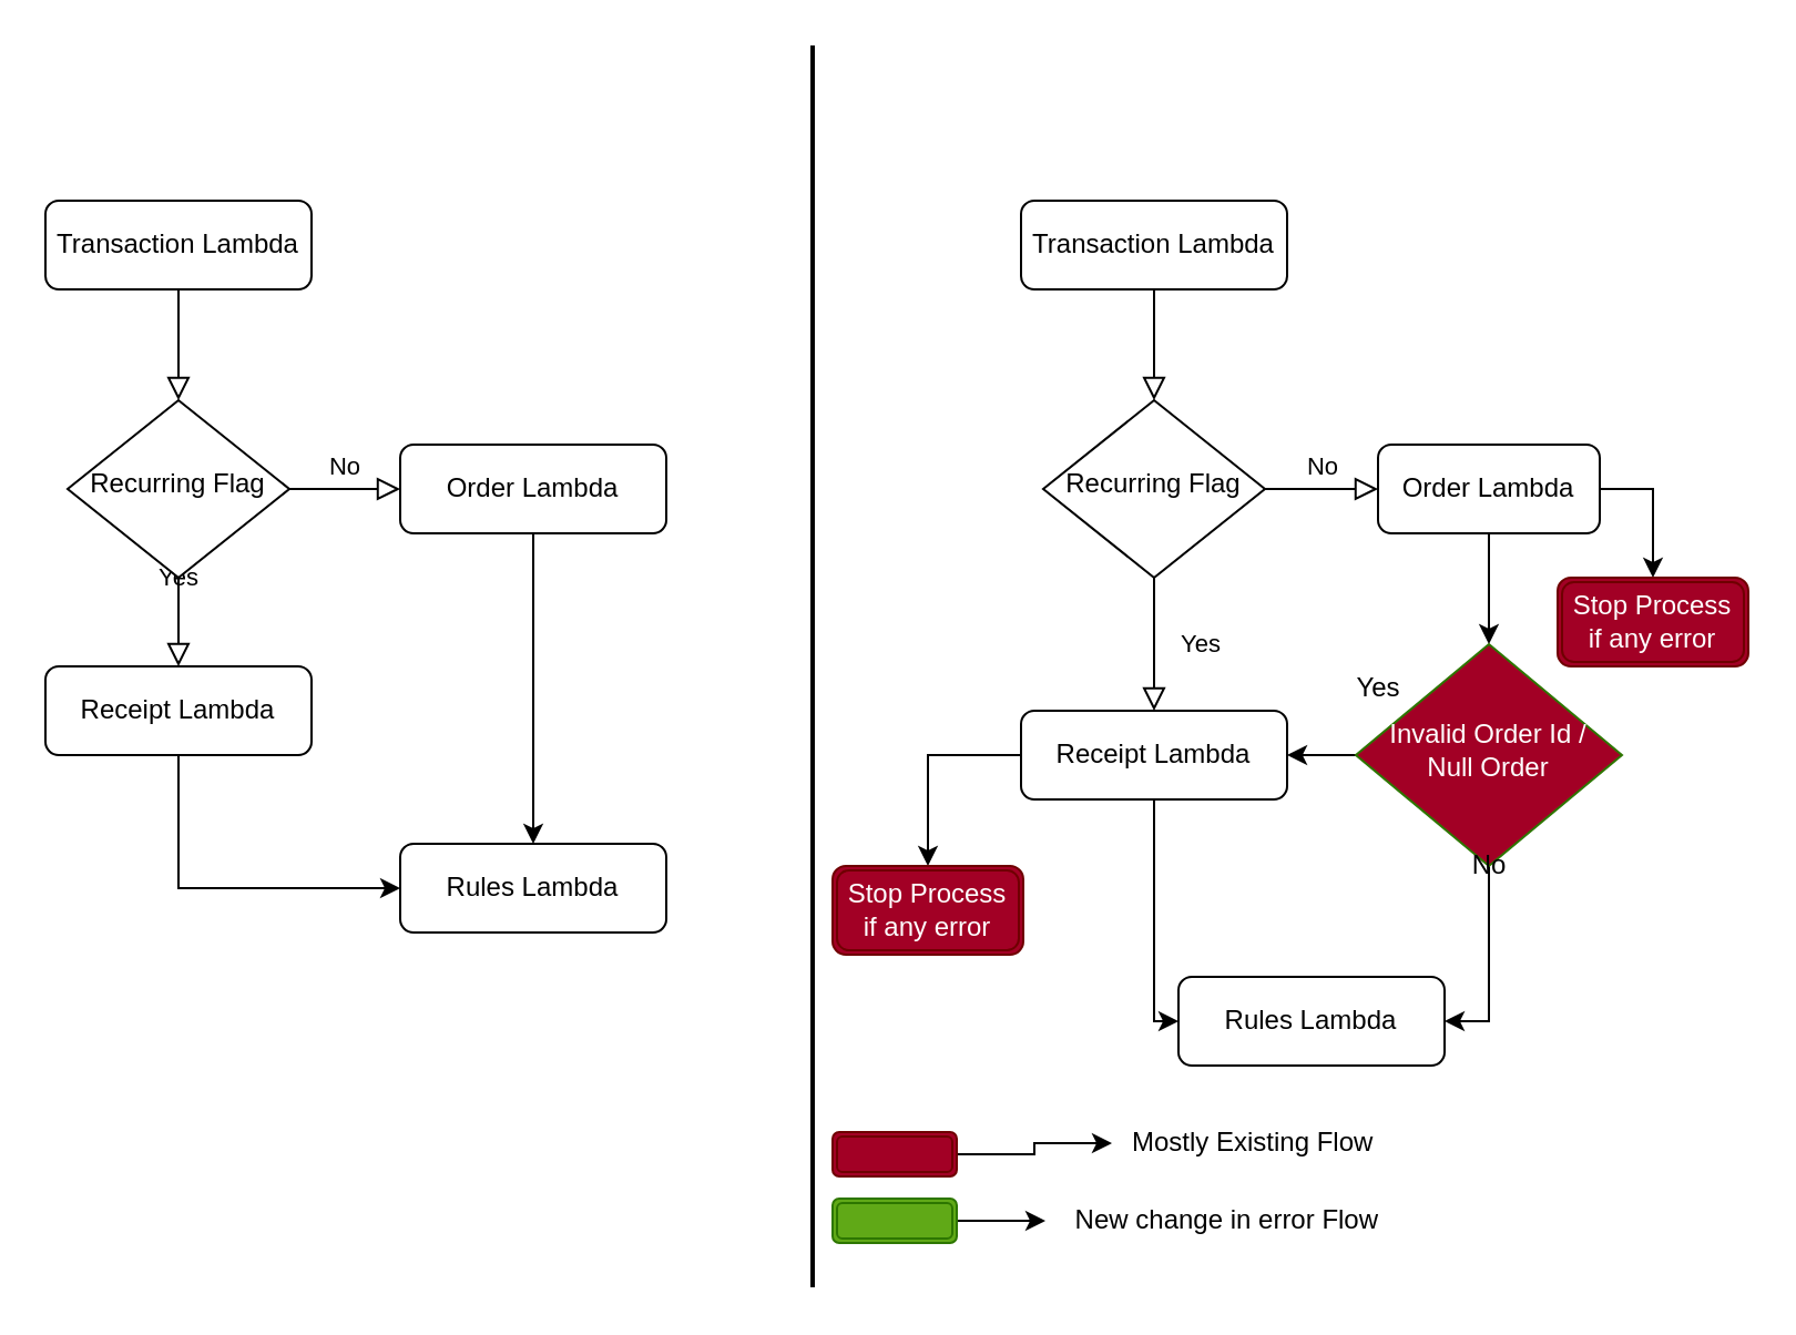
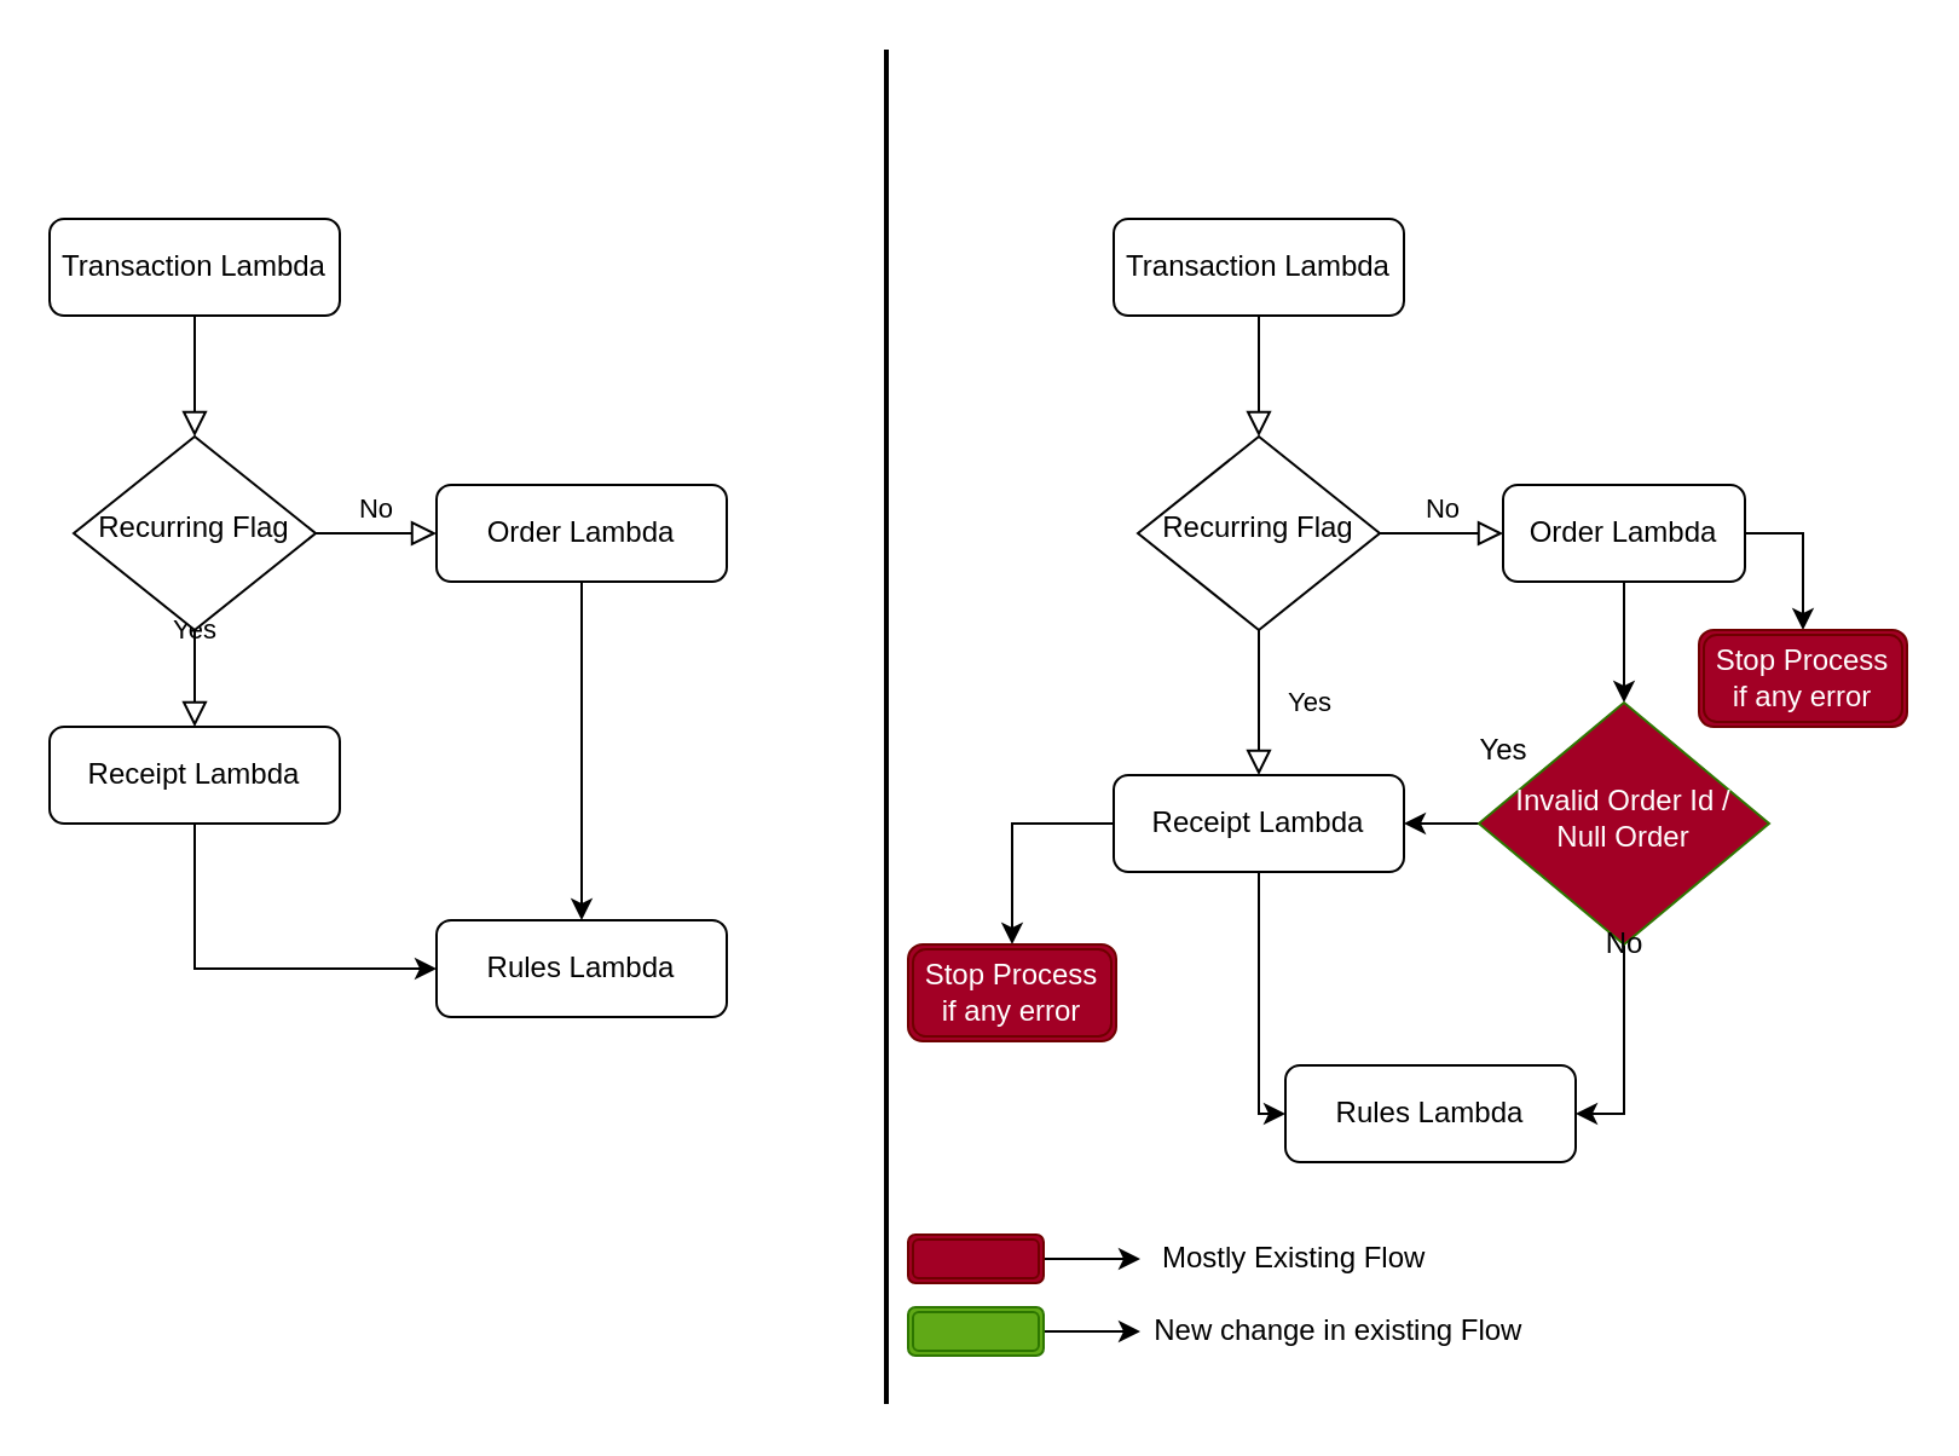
- <mxCell id="34" value="Mostly Existing Flow&amp;nbsp;" style="text;html=1;align=center;verticalAlign=middle;resizable=0;points=[];autosize=1;strokeColor=none;" vertex="1" parent="1"><mxGeometry x="501" y="505" width="130" height="20" as="geometry" /></mxCell>
+ <mxCell id="34" value="Mostly Existing Flow&amp;nbsp;" style="text;html=1;align=center;verticalAlign=middle;resizable=0;points=[];autosize=1;strokeColor=none;" vertex="1" parent="1"><mxGeometry x="471" y="510" width="130" height="20" as="geometry" /></mxCell>
- <mxCell id="37" value="&amp;nbsp;New change in error Flow" style="text;html=1;align=center;verticalAlign=middle;resizable=0;points=[];autosize=1;strokeColor=none;" vertex="1" parent="1"><mxGeometry x="466" y="540" width="170" height="20" as="geometry" /></mxCell>
+ <mxCell id="37" value="&amp;nbsp;New change in existing Flow" style="text;html=1;align=center;verticalAlign=middle;resizable=0;points=[];autosize=1;strokeColor=none;" vertex="1" parent="1"><mxGeometry x="466" y="540" width="170" height="20" as="geometry" /></mxCell>
